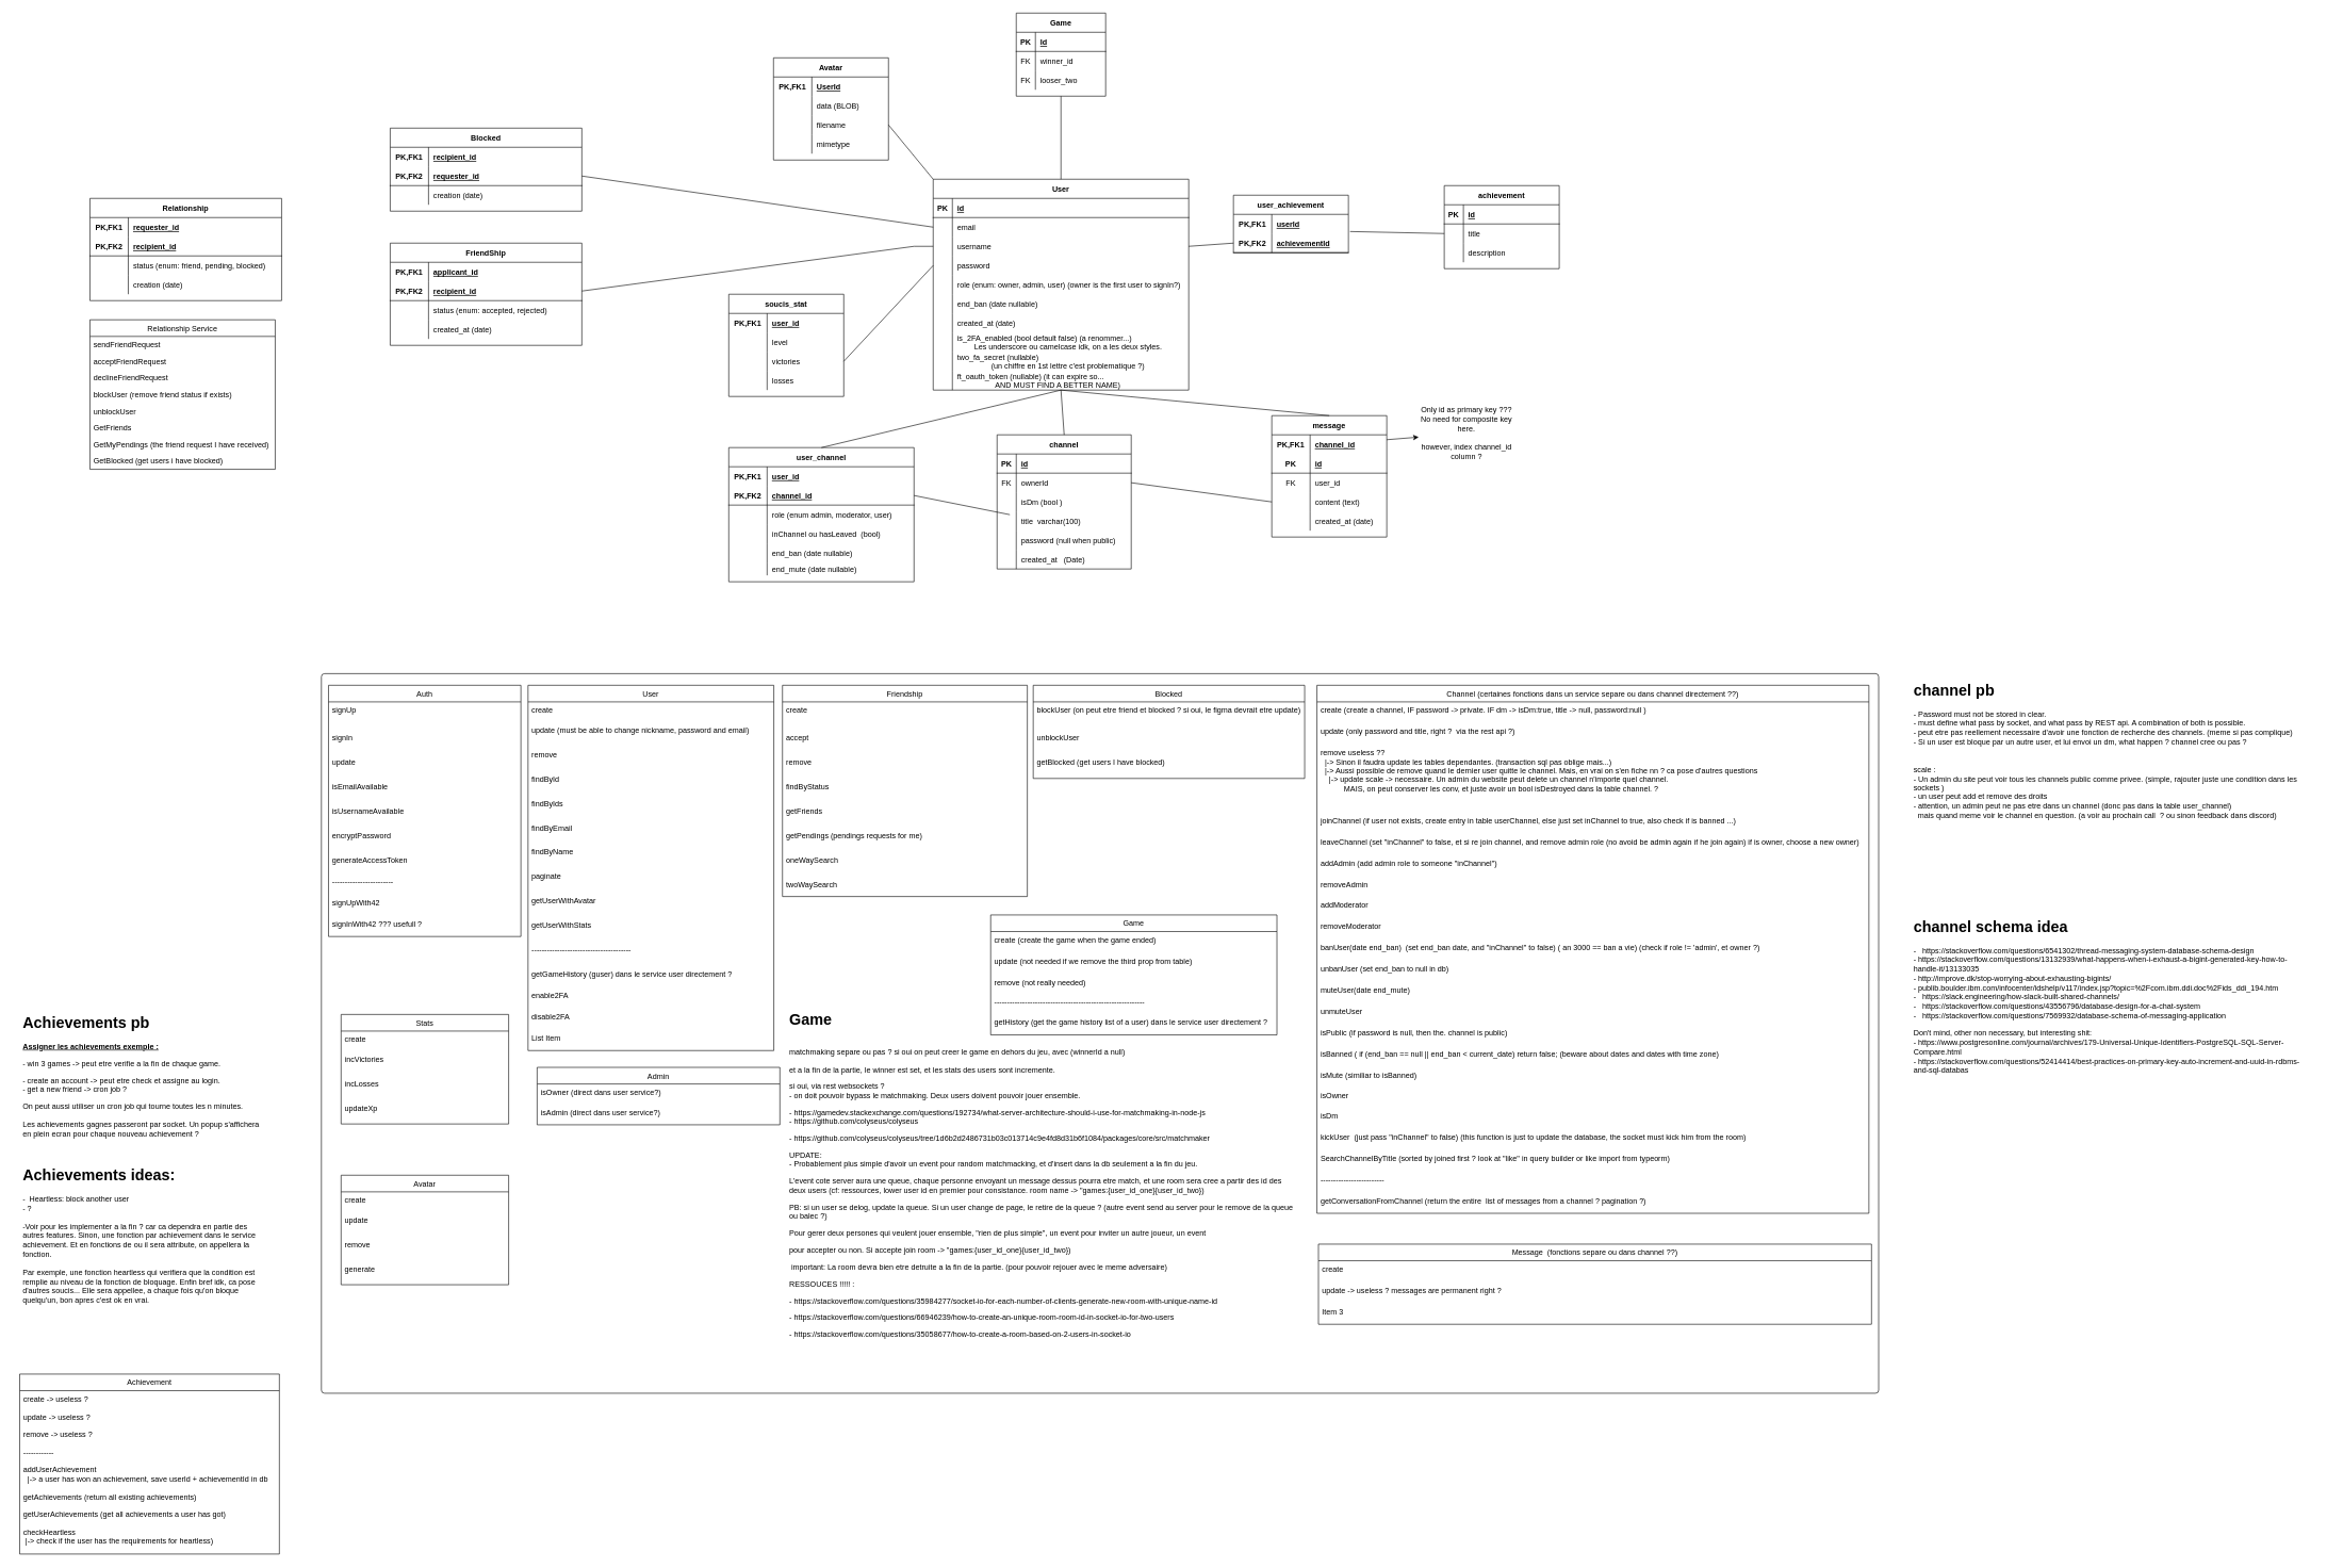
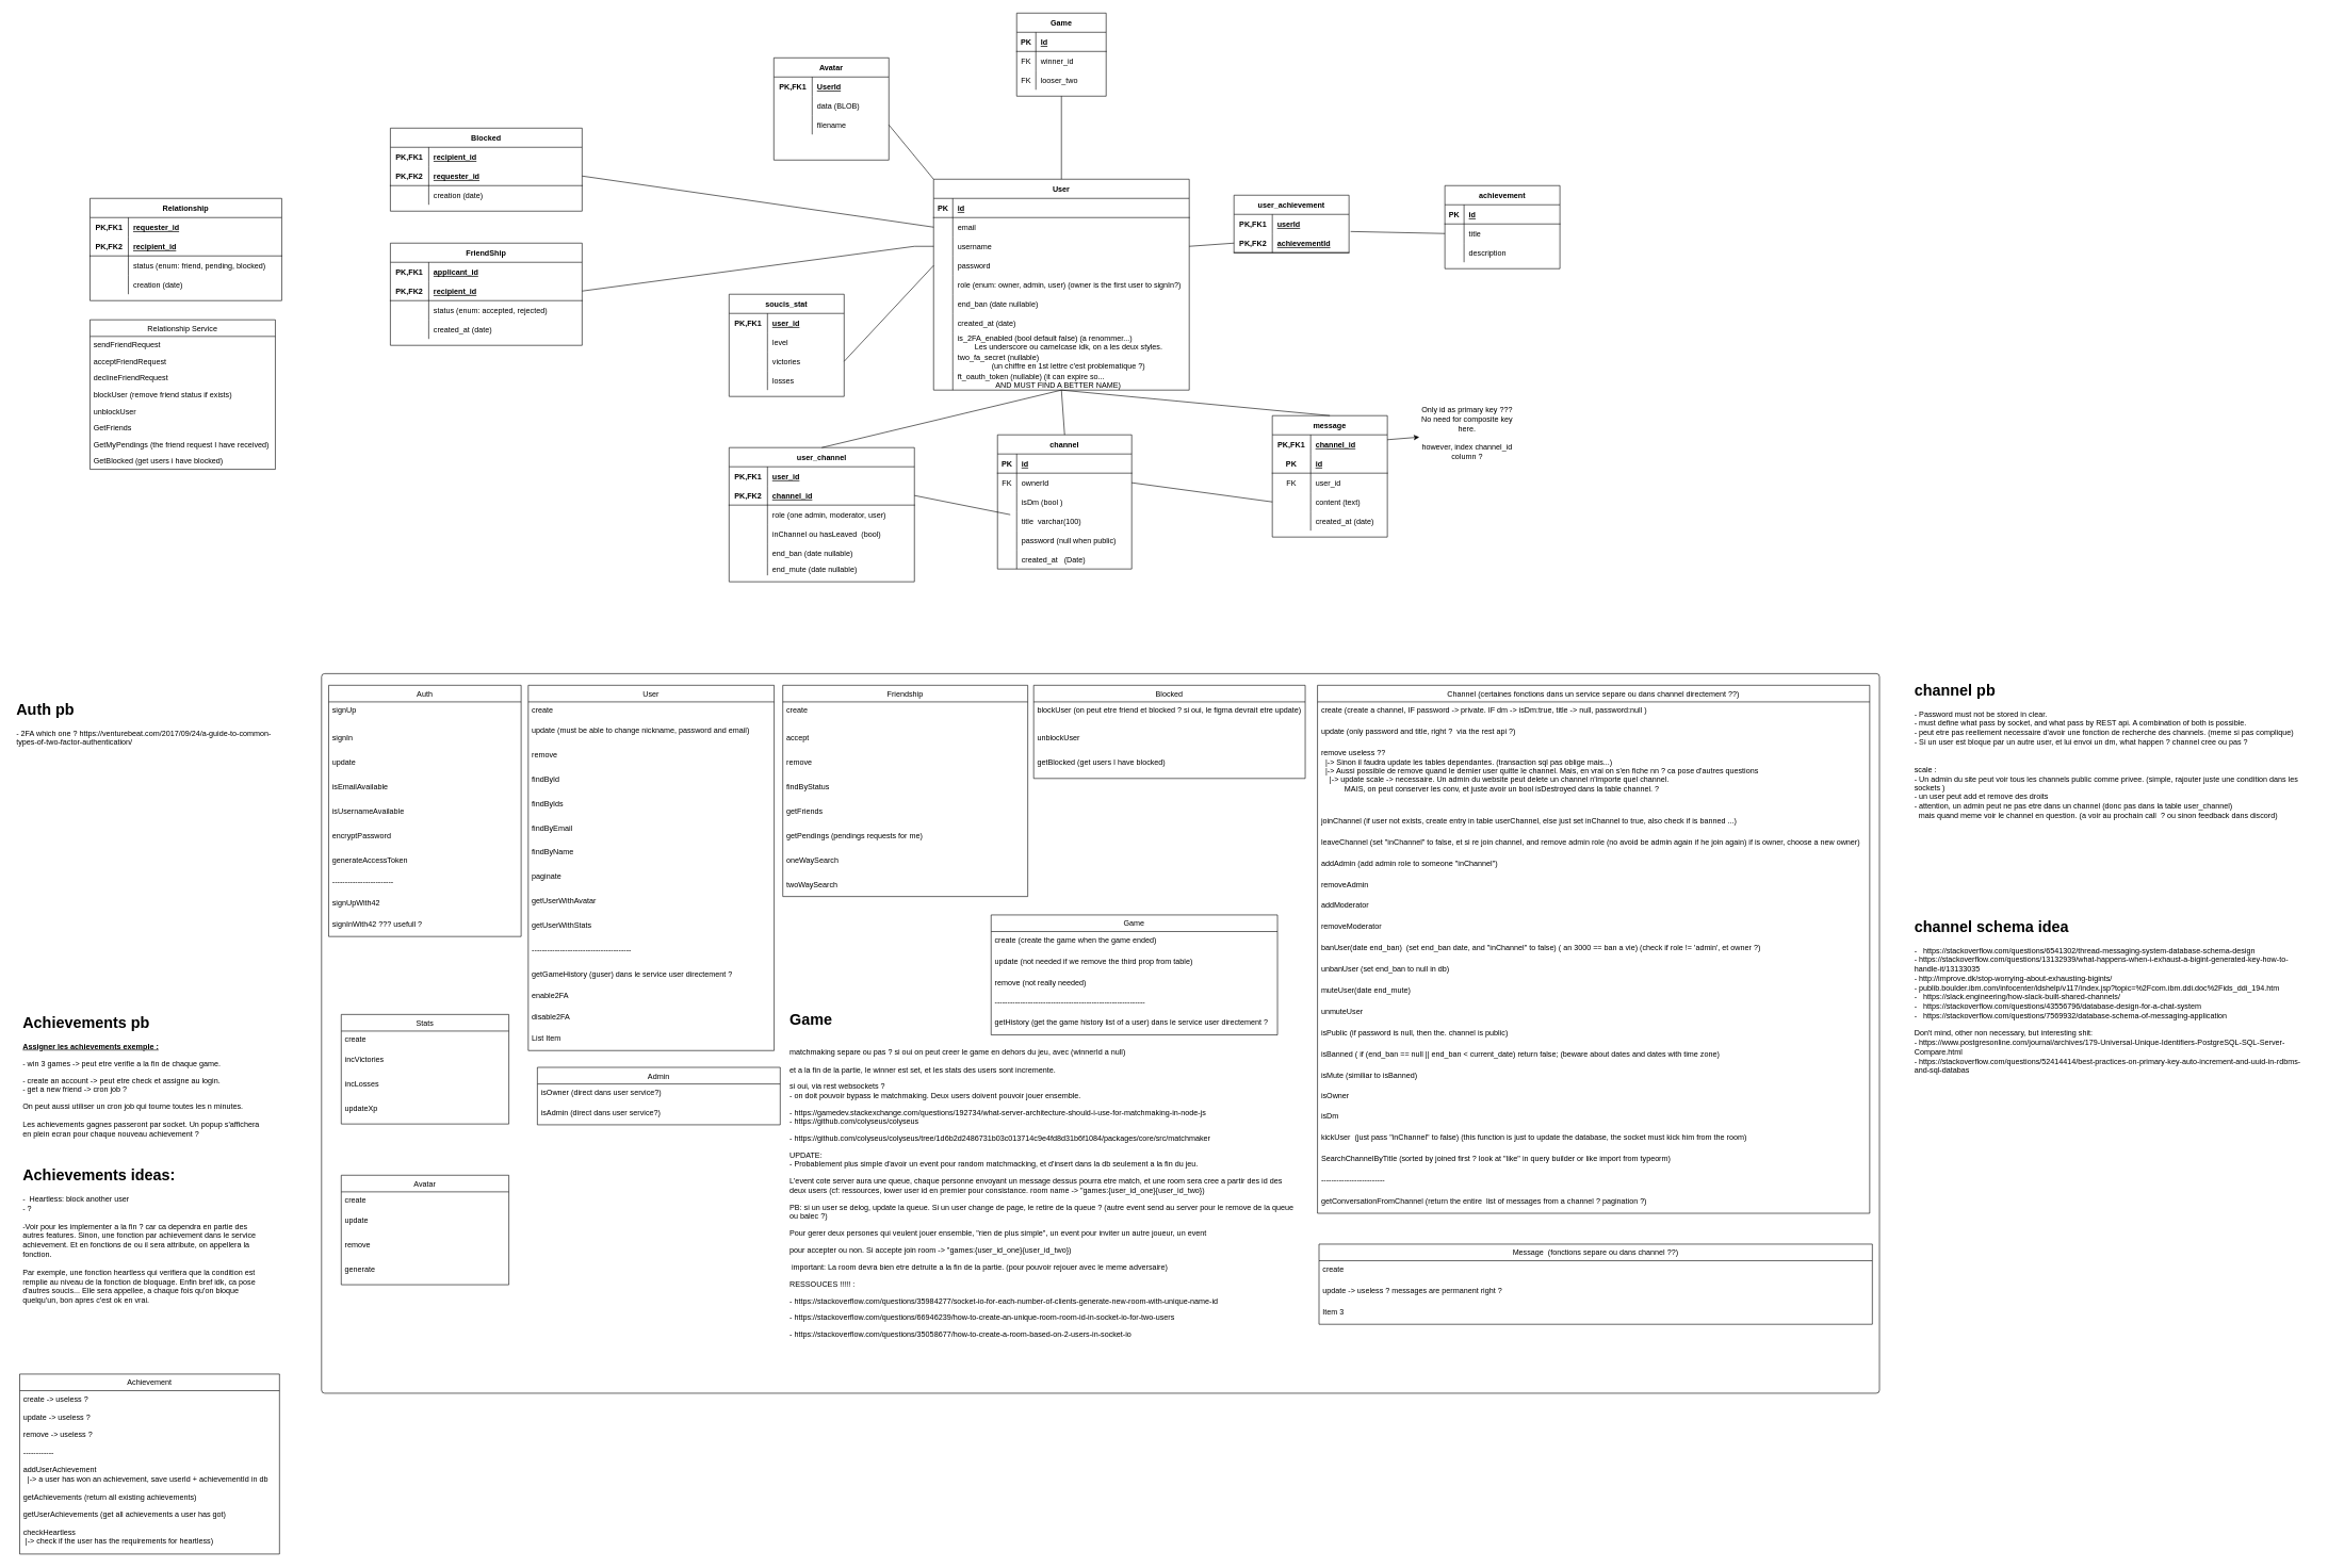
- <mxCell id="151" value="mimetype" style="shape=partialRectangle;connectable=0;fillColor=none;top=0;left=0;bottom=0;right=0;align=left;spacingLeft=6;overflow=hidden;" parent="149" vertex="1"><mxGeometry x="60" width="120" height="30" as="geometry" /></mxCell>
- <mxCell id="96" value="role (enum admin, moderator, user)" style="shape=partialRectangle;connectable=0;fillColor=none;top=0;left=0;bottom=0;right=0;align=left;spacingLeft=6;overflow=hidden;" parent="94" vertex="1"><mxGeometry x="60" width="230" height="30" as="geometry" /></mxCell>
+ <mxCell id="96" value="role (one admin, moderator, user)" style="shape=partialRectangle;connectable=0;fillColor=none;top=0;left=0;bottom=0;right=0;align=left;spacingLeft=6;overflow=hidden;" parent="94" vertex="1"><mxGeometry x="60" width="230" height="30" as="geometry" /></mxCell>
+ <mxCell id="277" value="&lt;h1&gt;Auth pb&lt;/h1&gt;&lt;p&gt;&lt;span&gt;- 2FA which one ?&amp;nbsp;https://venturebeat.com/2017/09/24/a-guide-to-common-types-of-two-factor-authentication/&lt;/span&gt;&lt;/p&gt;" style="text;html=1;strokeColor=none;fillColor=none;spacing=5;spacingTop=-20;whiteSpace=wrap;overflow=hidden;rounded=0;" parent="1" vertex="1"><mxGeometry x="20" y="1090" width="420" height="260" as="geometry" /></mxCell>
